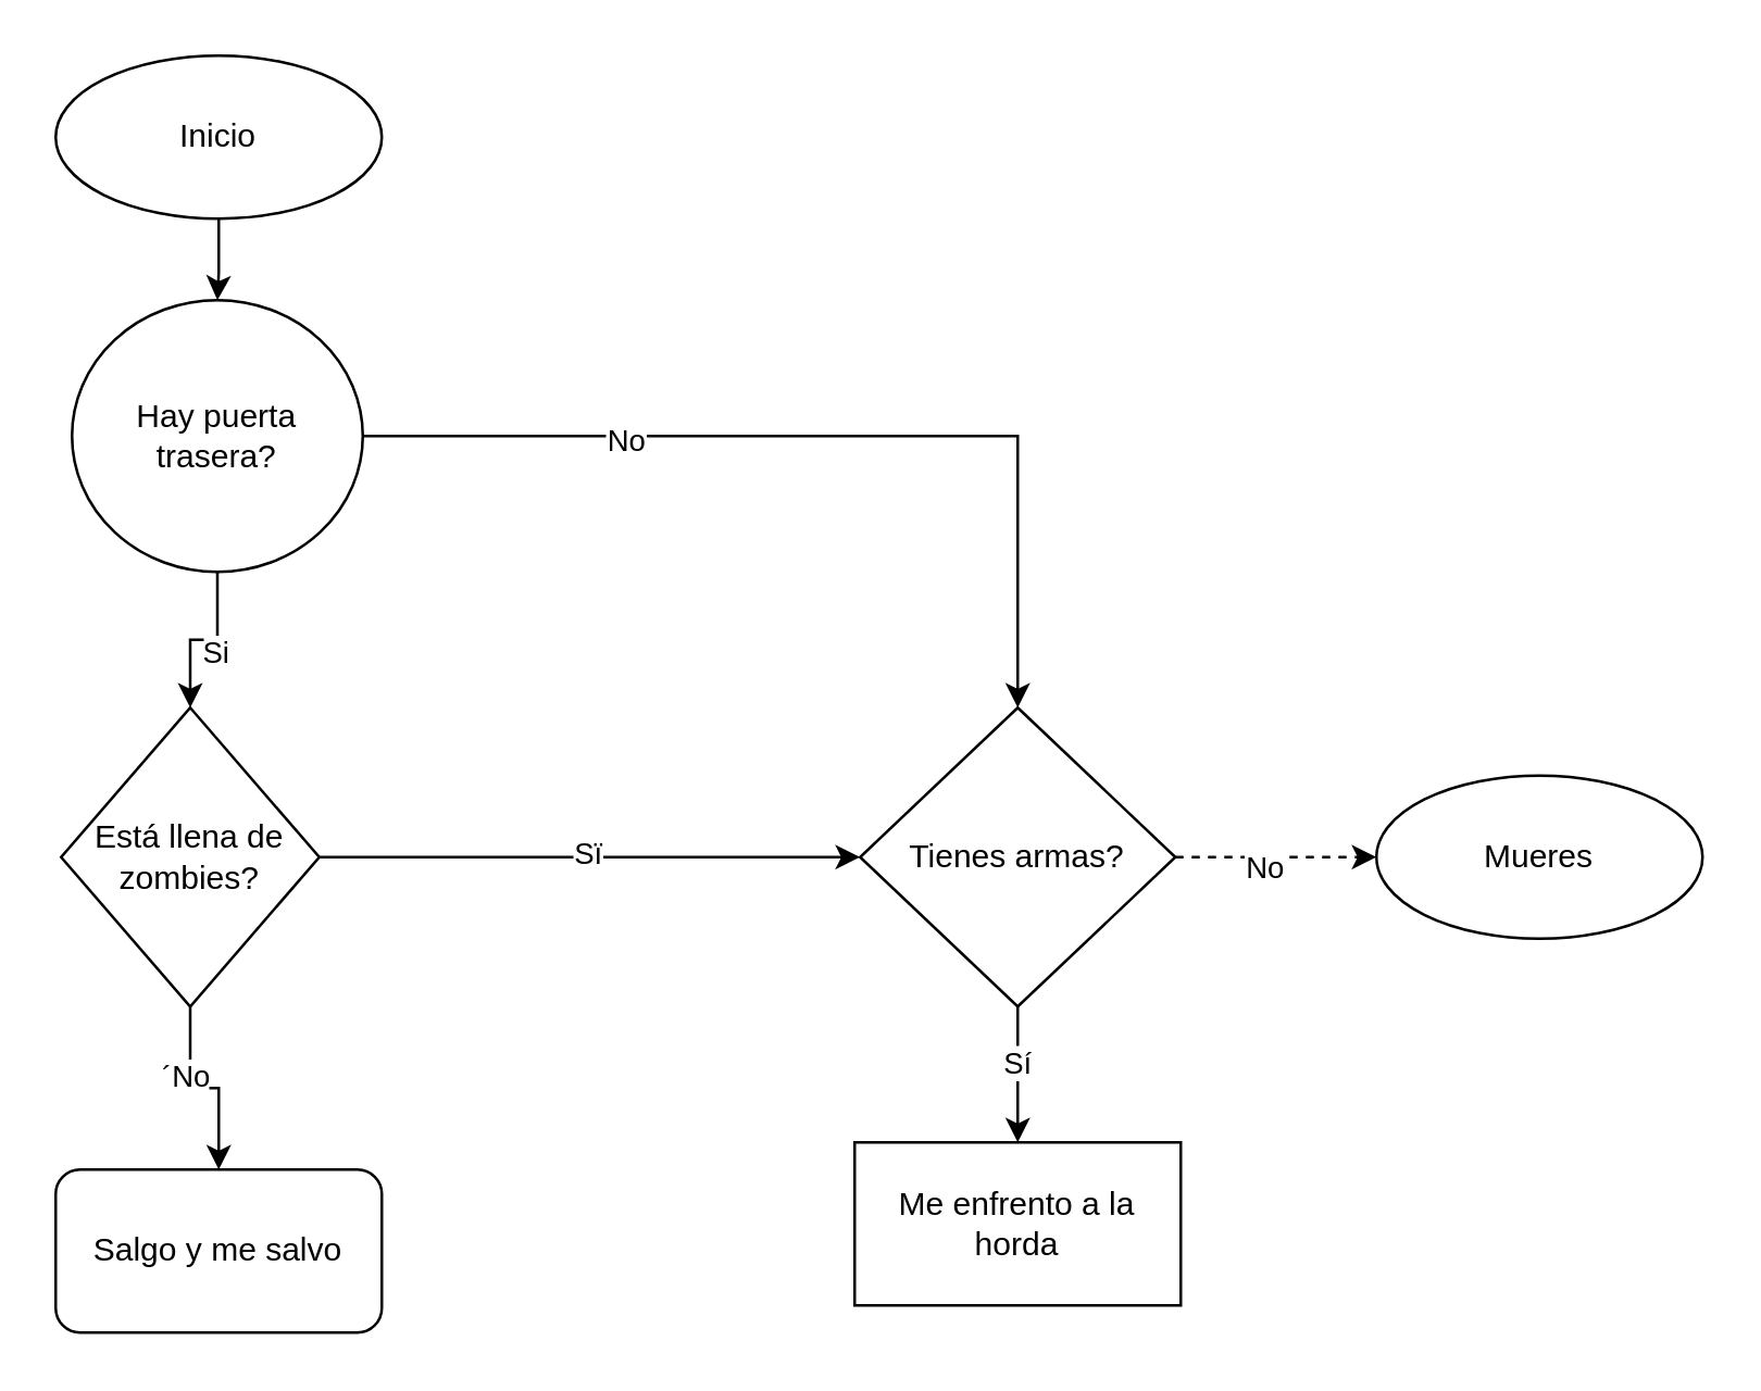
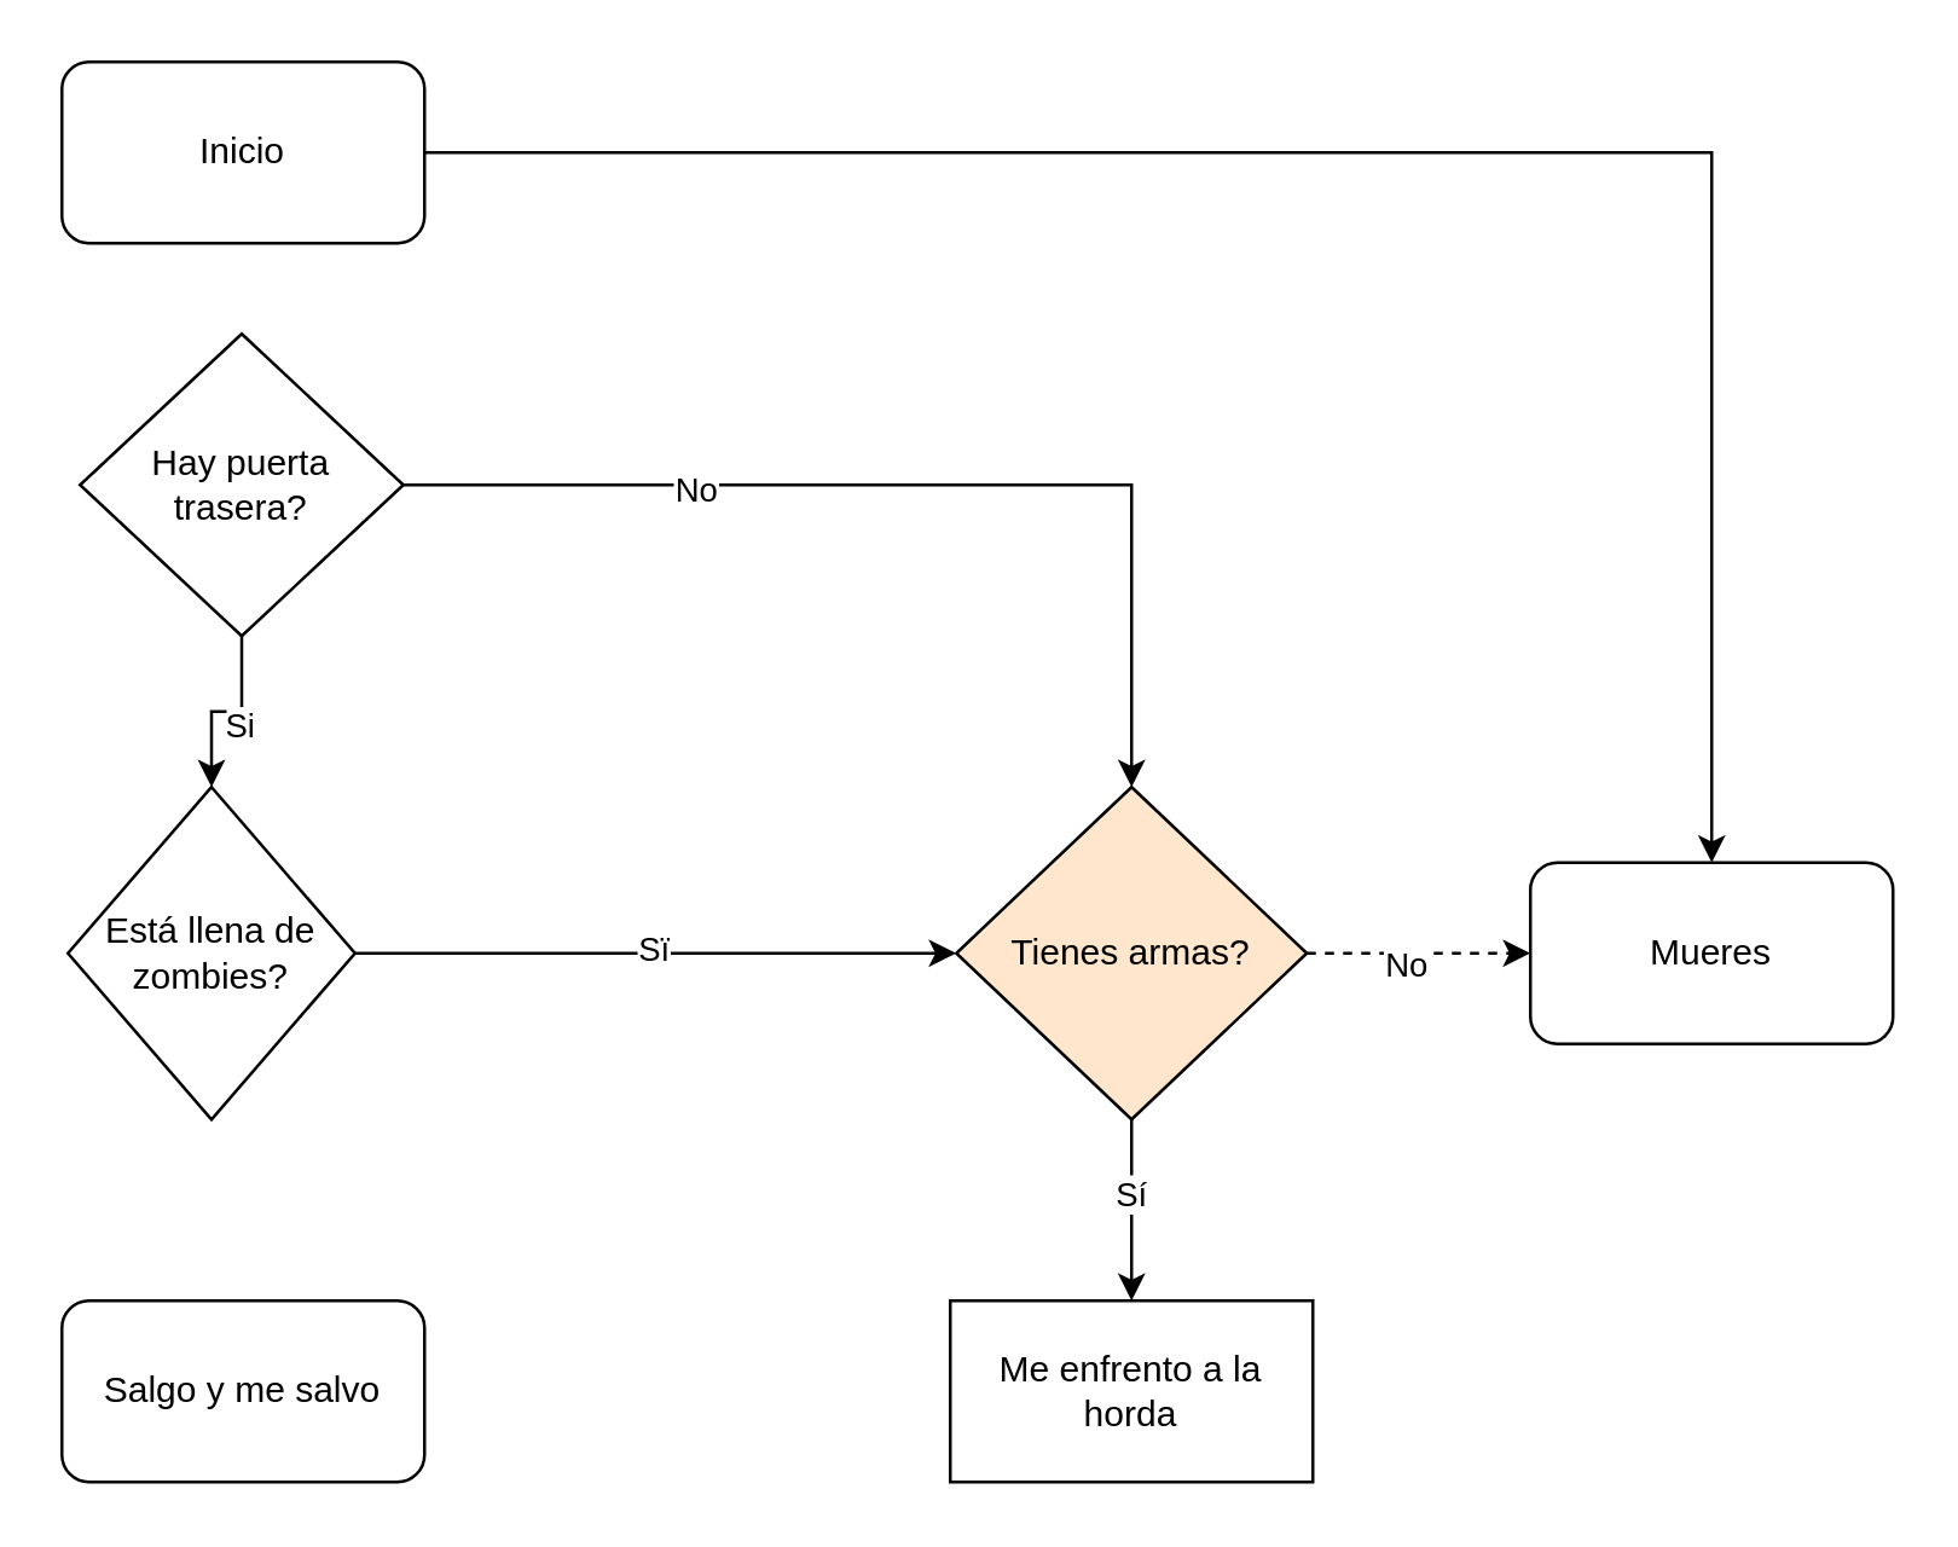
- <mxCell id="3" value="Inicio" style="ellipse;whiteSpace=wrap;html=1;" vertex="1" parent="1"><mxGeometry x="20" y="20" width="120" height="60" as="geometry" /></mxCell>
+ <mxCell id="3" value="Inicio" style="rounded=1;whiteSpace=wrap;html=1;" vertex="1" parent="1"><mxGeometry x="20" y="20" width="120" height="60" as="geometry" /></mxCell>
- <mxCell id="2" style="edgeStyle=orthogonalEdgeStyle;rounded=0;orthogonalLoop=1;jettySize=auto;html=1;entryX=0.5;entryY=0;entryDx=0;entryDy=0;" edge="1" parent="1" source="3" target="8"><mxGeometry relative="1" as="geometry" /></mxCell>
+ <mxCell id="2" style="edgeStyle=orthogonalEdgeStyle;rounded=0;orthogonalLoop=1;jettySize=auto;html=1;" edge="1" parent="1" source="3" target="21"><mxGeometry relative="1" as="geometry" /></mxCell>
- <mxCell id="8" value="Hay puerta trasera?" style="ellipse;whiteSpace=wrap;html=1;" vertex="1" parent="1"><mxGeometry x="26" y="110" width="107" height="100" as="geometry" /></mxCell>
+ <mxCell id="8" value="Hay puerta trasera?" style="rhombus;whiteSpace=wrap;html=1;" vertex="1" parent="1"><mxGeometry x="26" y="110" width="107" height="100" as="geometry" /></mxCell>
- <mxCell id="19" value="Tienes armas?" style="rhombus;whiteSpace=wrap;html=1;" vertex="1" parent="1"><mxGeometry x="316" y="260" width="116" height="110" as="geometry" /></mxCell>
+ <mxCell id="19" value="Tienes armas?" style="rhombus;whiteSpace=wrap;html=1;fillColor=#ffe6cc;" vertex="1" parent="1"><mxGeometry x="316" y="260" width="116" height="110" as="geometry" /></mxCell>
- <mxCell id="21" value="Mueres" style="ellipse;whiteSpace=wrap;html=1;" vertex="1" parent="1"><mxGeometry x="506" y="285" width="120" height="60" as="geometry" /></mxCell>
+ <mxCell id="21" value="Mueres" style="rounded=1;whiteSpace=wrap;html=1;" vertex="1" parent="1"><mxGeometry x="506" y="285" width="120" height="60" as="geometry" /></mxCell>
- <mxCell id="9" style="edgeStyle=orthogonalEdgeStyle;rounded=0;orthogonalLoop=1;jettySize=auto;html=1;entryX=0.5;entryY=0;entryDx=0;entryDy=0;" edge="1" parent="1" source="13" target="14"><mxGeometry relative="1" as="geometry" /></mxCell>
- <mxCell id="10" value="´No" style="edgeLabel;html=1;align=center;verticalAlign=middle;resizable=0;points=[];" vertex="1" connectable="0" parent="9"><mxGeometry x="-0.3" y="-2" relative="1" as="geometry"><mxPoint as="offset" /></mxGeometry></mxCell>
- <mxCell id="20" value="Me enfrento a la horda" style="rounded=0;whiteSpace=wrap;html=1;" vertex="1" parent="1"><mxGeometry x="314" y="420" width="120" height="60" as="geometry" /></mxCell>
+ <mxCell id="20" value="Me enfrento a la horda" style="rounded=0;whiteSpace=wrap;html=1;" vertex="1" parent="1"><mxGeometry x="314" y="430" width="120" height="60" as="geometry" /></mxCell>
